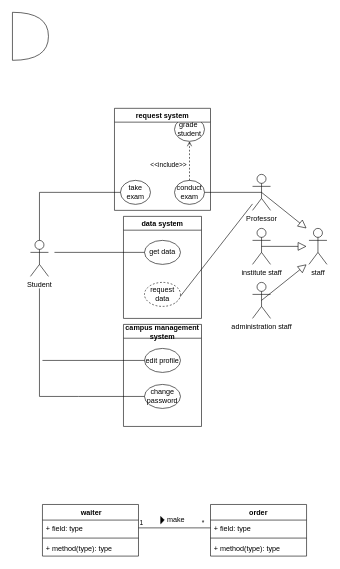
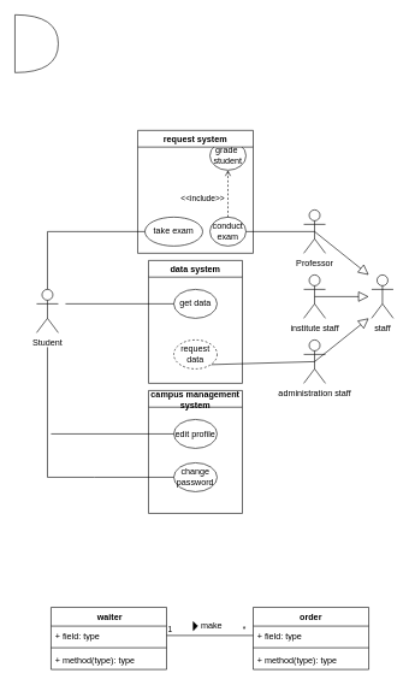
- <mxCell id="4" value="take exam" style="ellipse;whiteSpace=wrap;html=1;" vertex="1" parent="1"><mxGeometry x="200" y="300" width="50" height="40" as="geometry" /></mxCell>
+ <mxCell id="4" value="take exam" style="ellipse;whiteSpace=wrap;html=1;" vertex="1" parent="1"><mxGeometry x="200" y="300" width="80" height="40" as="geometry" /></mxCell>
- <mxCell id="16" value="" style="endArrow=none;html=1;rounded=0;exitX=1;exitY=1;exitDx=0;exitDy=0;" edge="1" parent="1" source="18" target="2"><mxGeometry width="50" height="50" relative="1" as="geometry"><mxPoint x="360" y="470" as="sourcePoint" /><mxPoint x="410" y="420" as="targetPoint" /></mxGeometry></mxCell>
+ <mxCell id="16" value="" style="endArrow=none;html=1;rounded=0;exitX=1;exitY=1;exitDx=0;exitDy=0;entryX=0.5;entryY=0.5;entryDx=0;entryDy=0;entryPerimeter=0;" edge="1" parent="1" source="18" target="9"><mxGeometry width="50" height="50" relative="1" as="geometry"><mxPoint x="360" y="470" as="sourcePoint" /><mxPoint x="410" y="420" as="targetPoint" /></mxGeometry></mxCell>
